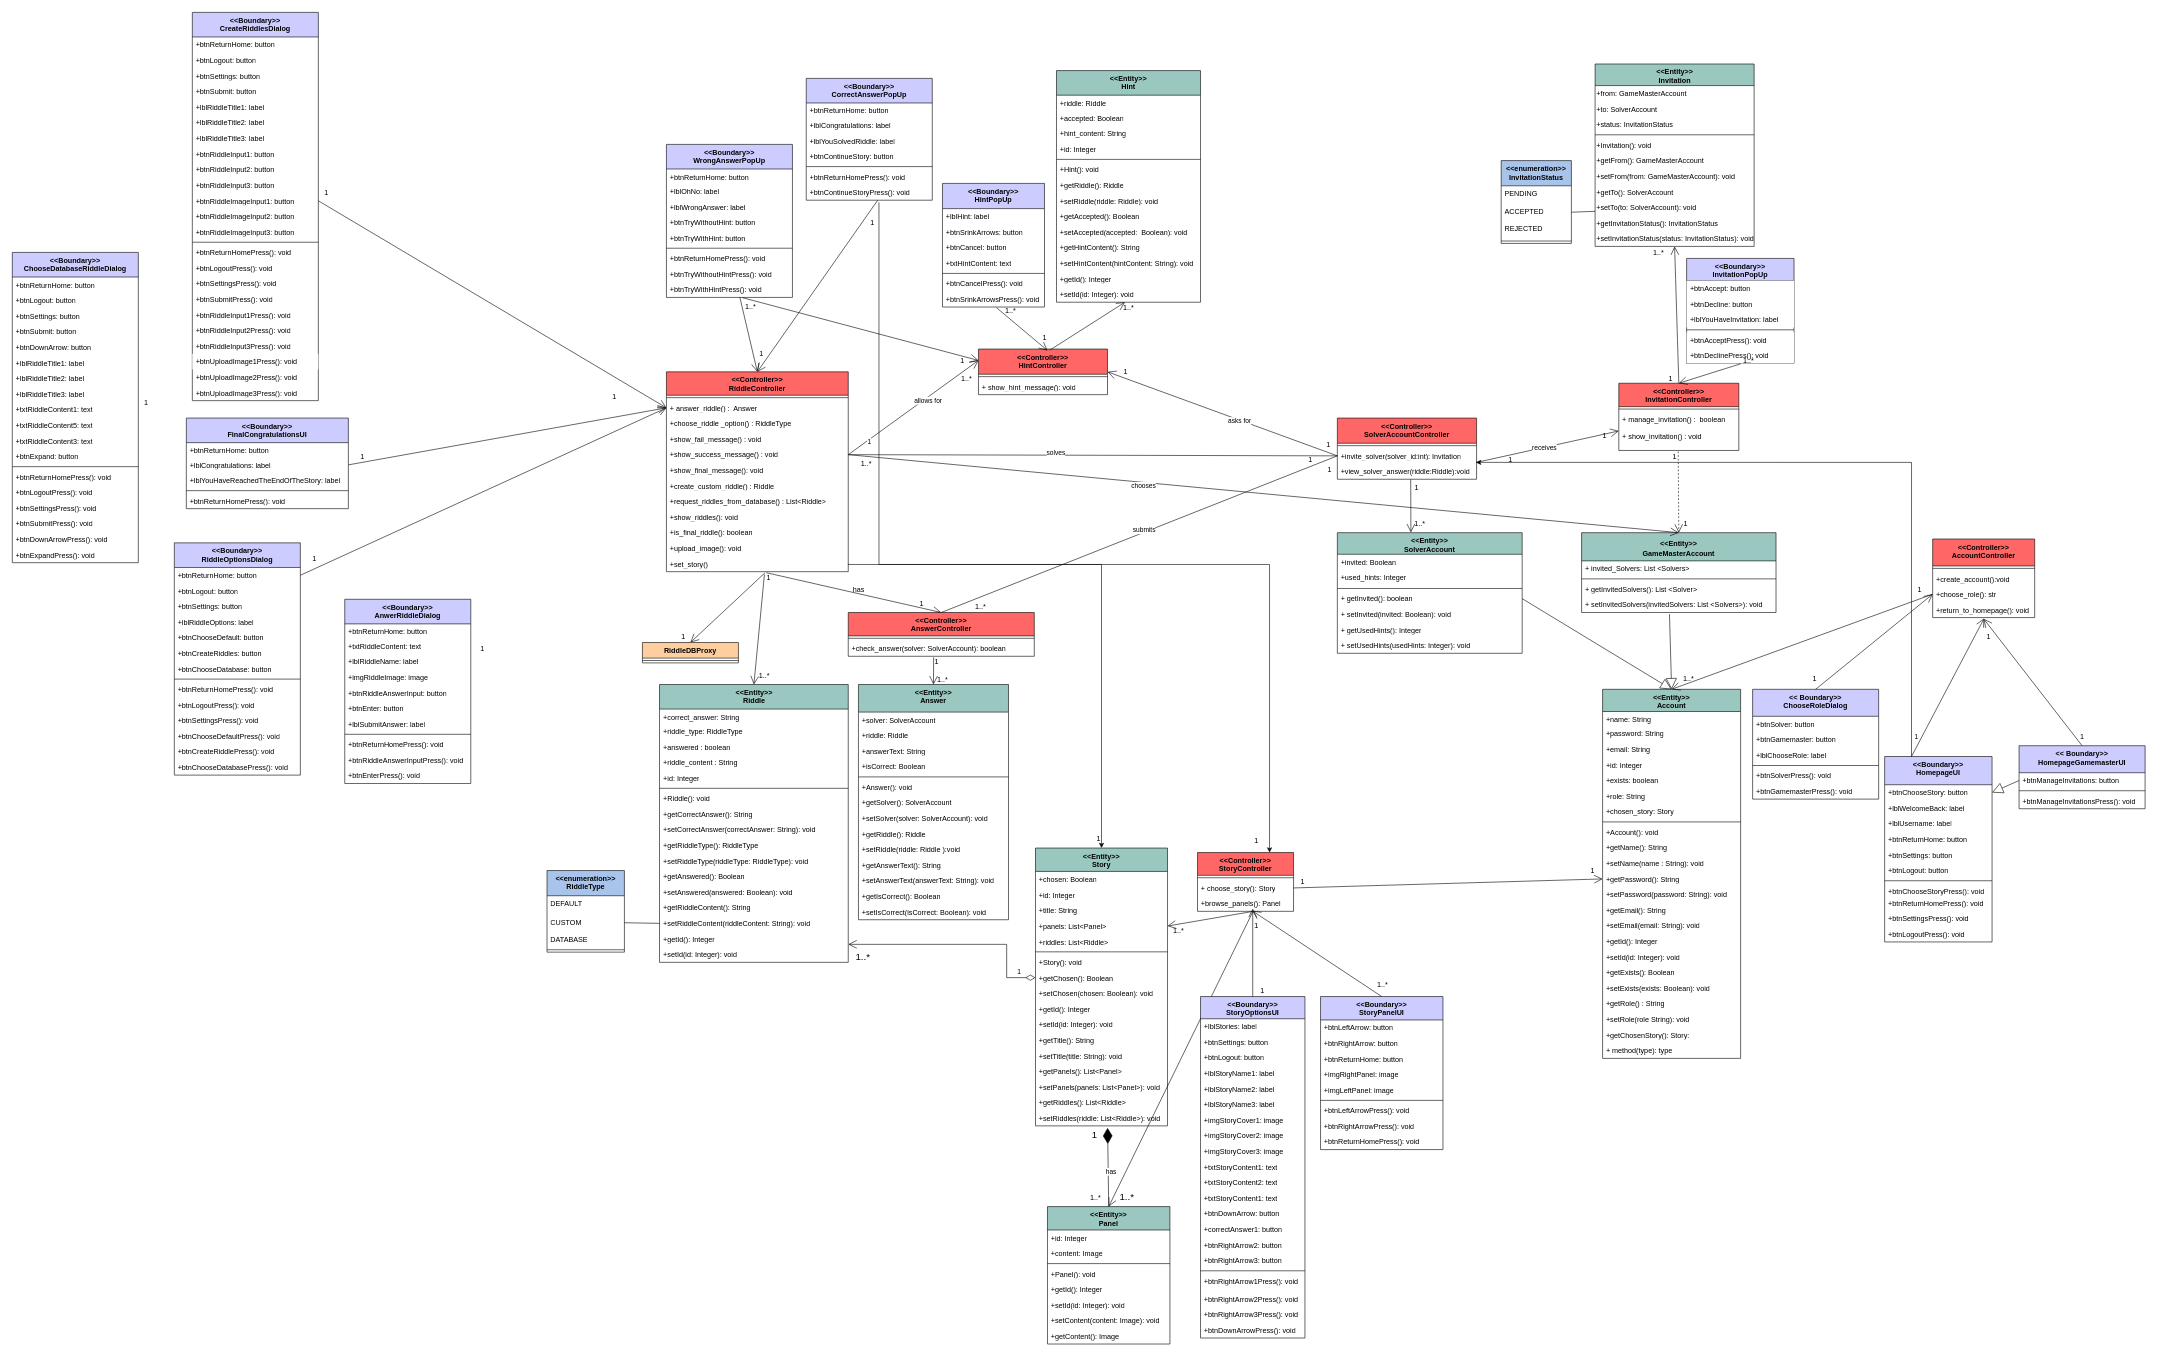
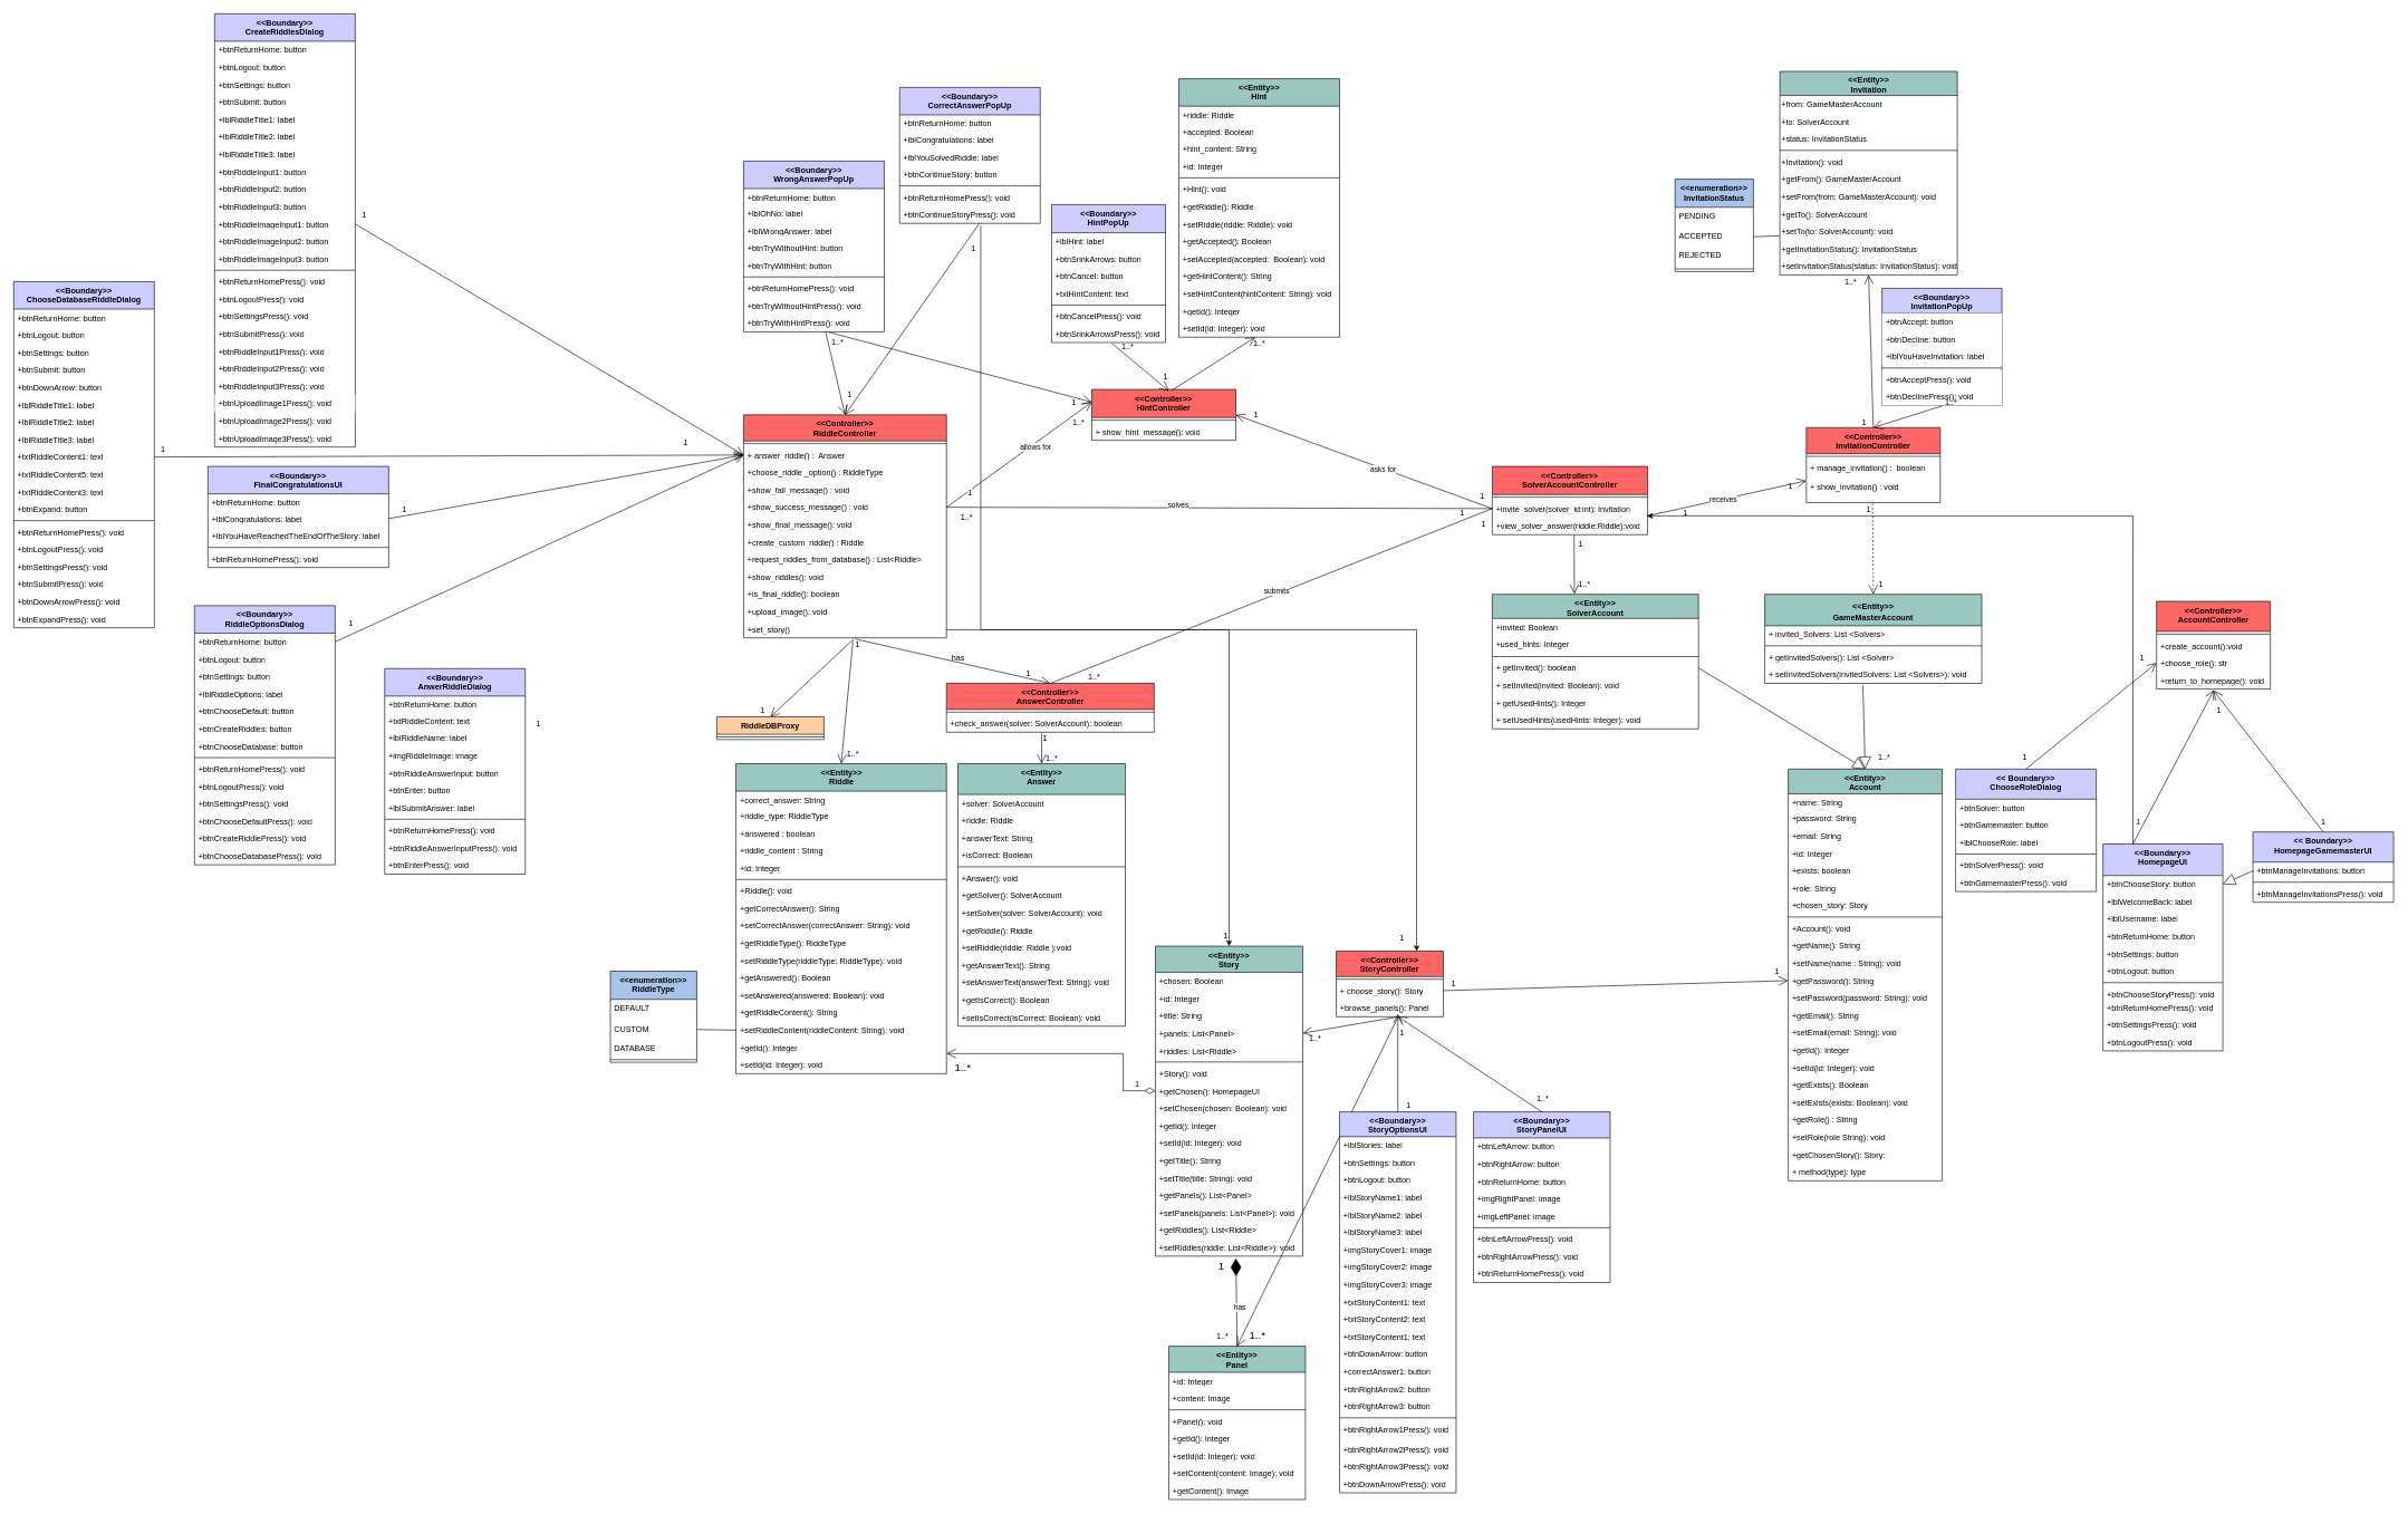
+ <mxCell id="97" value="" style="endArrow=open;endFill=1;endSize=12;html=1;rounded=0;exitX=1;exitY=0.5;exitDx=0;exitDy=0;entryX=0;entryY=0.5;entryDx=0;entryDy=0;" edge="1" parent="1" source="85" target="7"><mxGeometry width="160" relative="1" as="geometry"><mxPoint x="1250" y="150" as="sourcePoint" /><mxPoint x="1329" y="322" as="targetPoint" /></mxGeometry></mxCell>
- <mxCell id="429" value="" style="endArrow=open;endFill=1;endSize=12;html=1;rounded=0;entryX=0.5;entryY=0;entryDx=0;entryDy=0;exitX=1;exitY=0.5;exitDx=0;exitDy=0;" edge="1" parent="1" source="10" target="249"><mxGeometry width="160" relative="1" as="geometry"><mxPoint x="1793" y="847" as="sourcePoint" /><mxPoint x="2357" y="813" as="targetPoint" /><Array as="points" /></mxGeometry></mxCell>
- <mxCell id="430" value="chooses" style="edgeLabel;html=1;align=center;verticalAlign=middle;resizable=0;points=[];" connectable="0" vertex="1" parent="429"><mxGeometry x="-0.29" y="-5" relative="1" as="geometry"><mxPoint x="1" as="offset" /></mxGeometry></mxCell>
- <mxCell id="317" value="" style="endArrow=open;endFill=1;endSize=12;html=1;rounded=0;entryX=0.5;entryY=0;entryDx=0;entryDy=0;exitX=0;exitY=0.5;exitDx=0;exitDy=0;" edge="1" parent="1" source="311" target="278"><mxGeometry width="160" relative="1" as="geometry"><mxPoint x="3130" y="1030" as="sourcePoint" /><mxPoint x="2756" y="794" as="targetPoint" /></mxGeometry></mxCell>
- <mxCell id="368" value="+getChosen(): Boolean" style="text;strokeColor=none;fillColor=none;align=left;verticalAlign=top;spacingLeft=4;spacingRight=4;overflow=hidden;rotatable=0;points=[[0,0.5],[1,0.5]];portConstraint=eastwest;whiteSpace=wrap;html=1;" vertex="1" parent="360"><mxGeometry y="203" width="220" height="26" as="geometry" /></mxCell>
+ <mxCell id="368" value="+getChosen(): HomepageUI" style="text;strokeColor=none;fillColor=none;align=left;verticalAlign=top;spacingLeft=4;spacingRight=4;overflow=hidden;rotatable=0;points=[[0,0.5],[1,0.5]];portConstraint=eastwest;whiteSpace=wrap;html=1;" vertex="1" parent="360"><mxGeometry y="203" width="220" height="26" as="geometry" /></mxCell>
